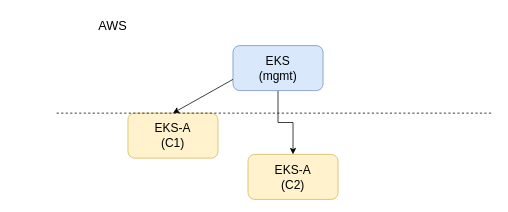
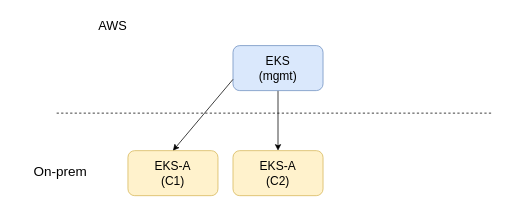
- <mxCell id="4" value="EKS-A&lt;br style=&quot;font-size: 16px;&quot;&gt;(C1)" style="rounded=1;whiteSpace=wrap;html=1;fillColor=#fff2cc;strokeColor=#d6b656;fontSize=16;" vertex="1" parent="1"><mxGeometry x="170" y="150" width="120" height="60" as="geometry" /></mxCell>
+ <mxCell id="4" value="EKS-A&lt;br style=&quot;font-size: 16px;&quot;&gt;(C1)" style="rounded=1;whiteSpace=wrap;html=1;fillColor=#fff2cc;strokeColor=#d6b656;fontSize=16;" vertex="1" parent="1"><mxGeometry x="170" y="200" width="120" height="60" as="geometry" /></mxCell>
+ <mxCell id="9" value="On-prem" style="text;html=1;align=center;verticalAlign=middle;whiteSpace=wrap;rounded=0;fontSize=18;" vertex="1" parent="1"><mxGeometry x="20" y="215" width="120" height="25" as="geometry" /></mxCell>
- <mxCell id="5" value="EKS-A&lt;br style=&quot;font-size: 16px;&quot;&gt;(C2)" style="rounded=1;whiteSpace=wrap;html=1;fillColor=#fff2cc;strokeColor=#d6b656;fontSize=16;" vertex="1" parent="1"><mxGeometry x="330" y="205" width="120" height="60" as="geometry" /></mxCell>
+ <mxCell id="5" value="EKS-A&lt;br style=&quot;font-size: 16px;&quot;&gt;(C2)" style="rounded=1;whiteSpace=wrap;html=1;fillColor=#fff2cc;strokeColor=#d6b656;fontSize=16;" vertex="1" parent="1"><mxGeometry x="310" y="200" width="120" height="60" as="geometry" /></mxCell>
